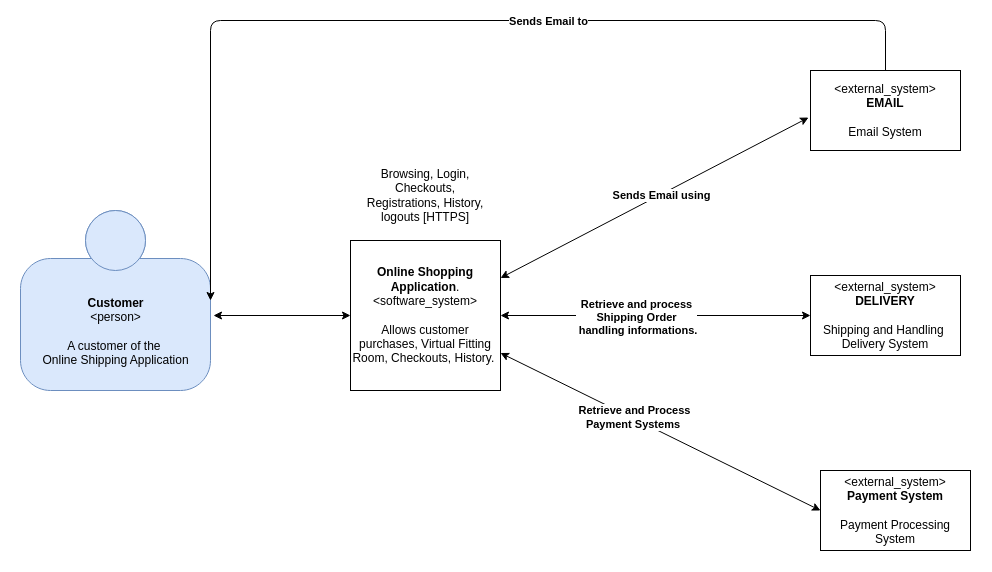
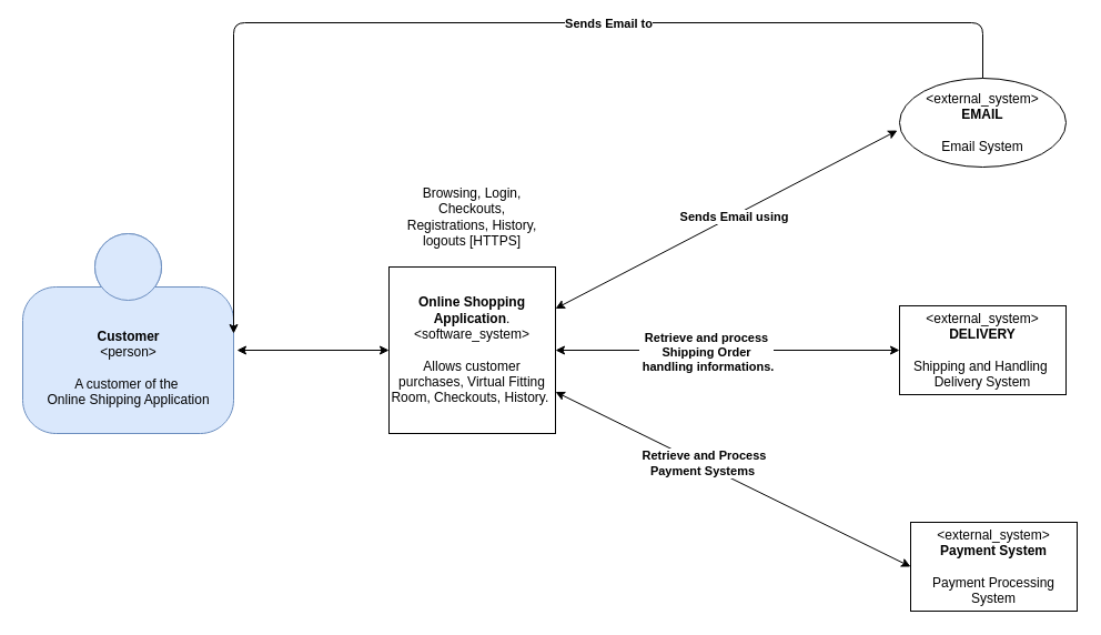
- <mxCell id="4" value="&amp;lt;external_system&amp;gt;&lt;br&gt;&lt;b&gt;EMAIL&lt;/b&gt;&lt;br&gt;&lt;br&gt;Email System" style="rounded=0;whiteSpace=wrap;html=1;" vertex="1" parent="1"><mxGeometry x="810" y="70" width="150" height="80" as="geometry" /></mxCell>
+ <mxCell id="4" value="&amp;lt;external_system&amp;gt;&lt;br&gt;&lt;b&gt;EMAIL&lt;/b&gt;&lt;br&gt;&lt;br&gt;Email System" style="ellipse;whiteSpace=wrap;html=1;" vertex="1" parent="1"><mxGeometry x="810" y="70" width="150" height="80" as="geometry" /></mxCell>
